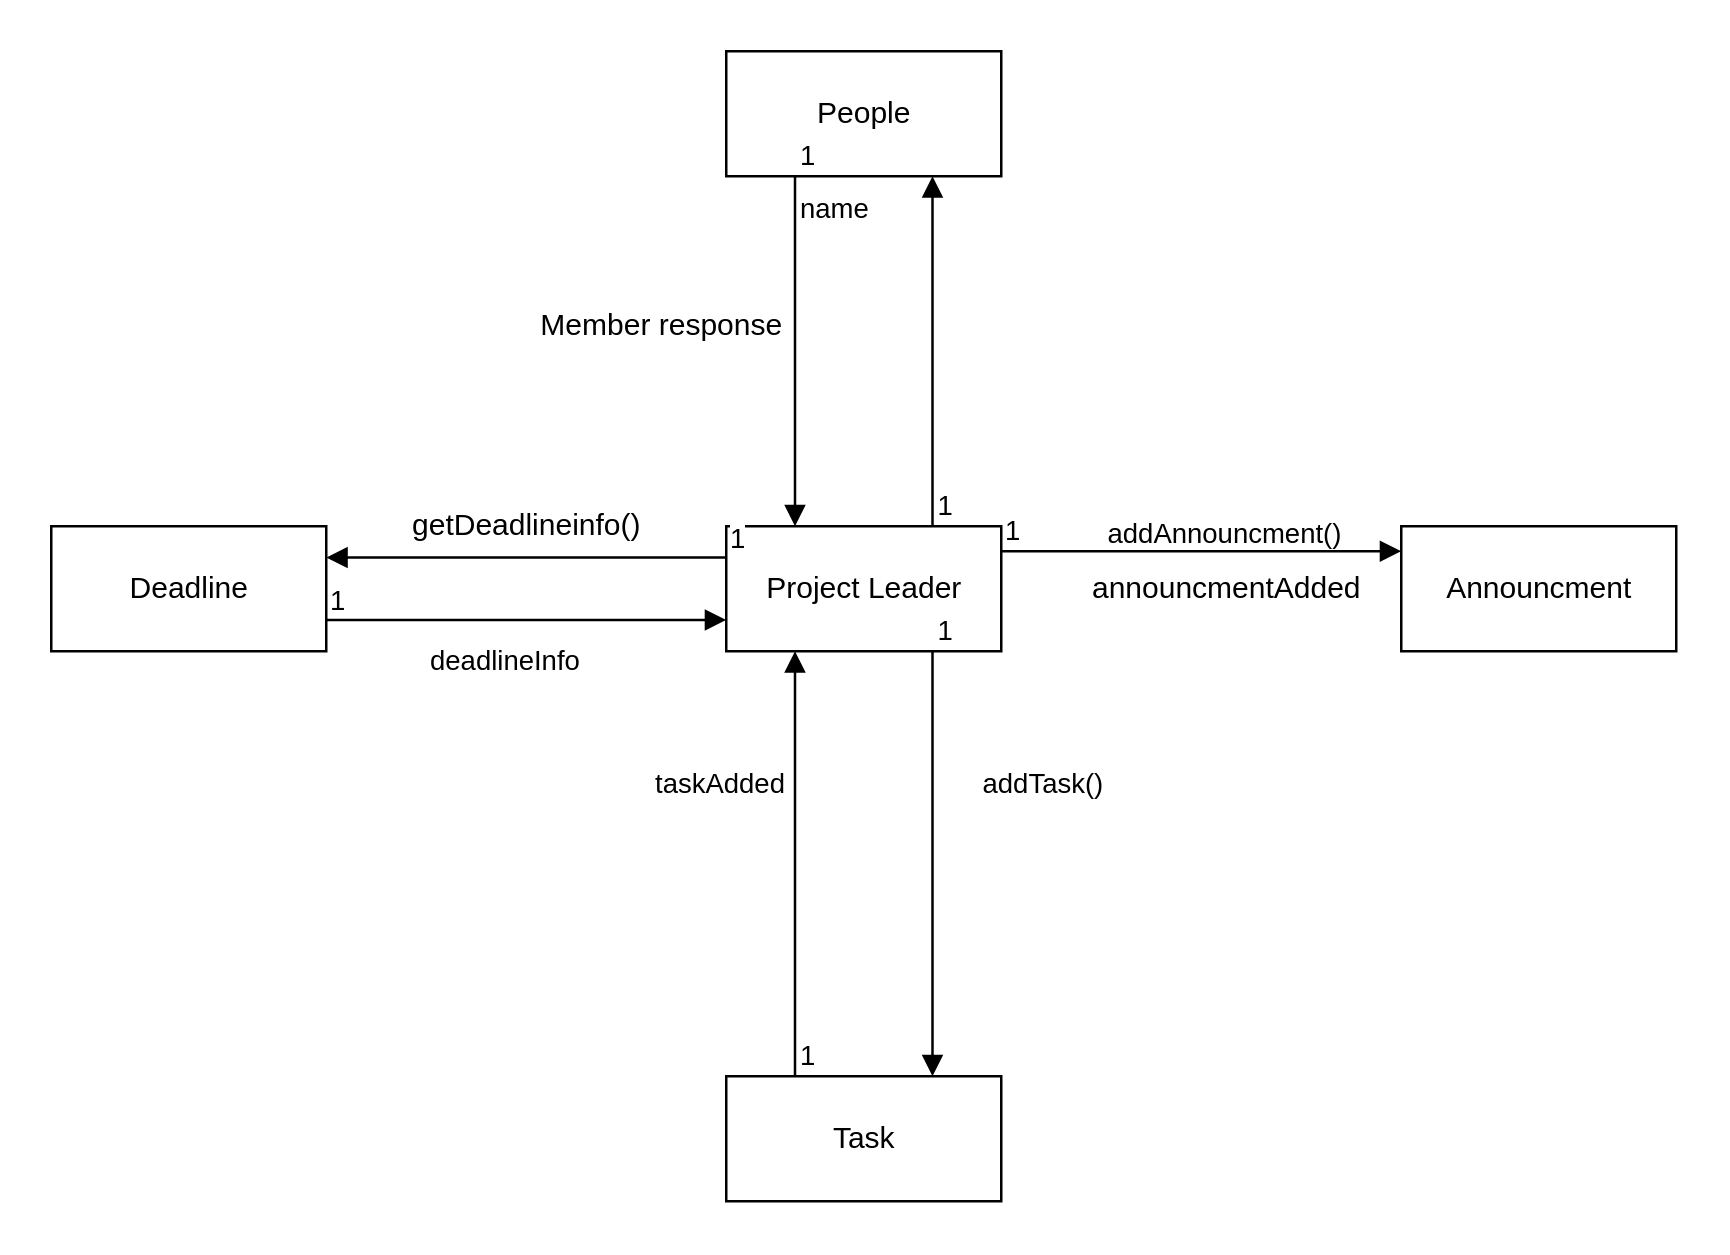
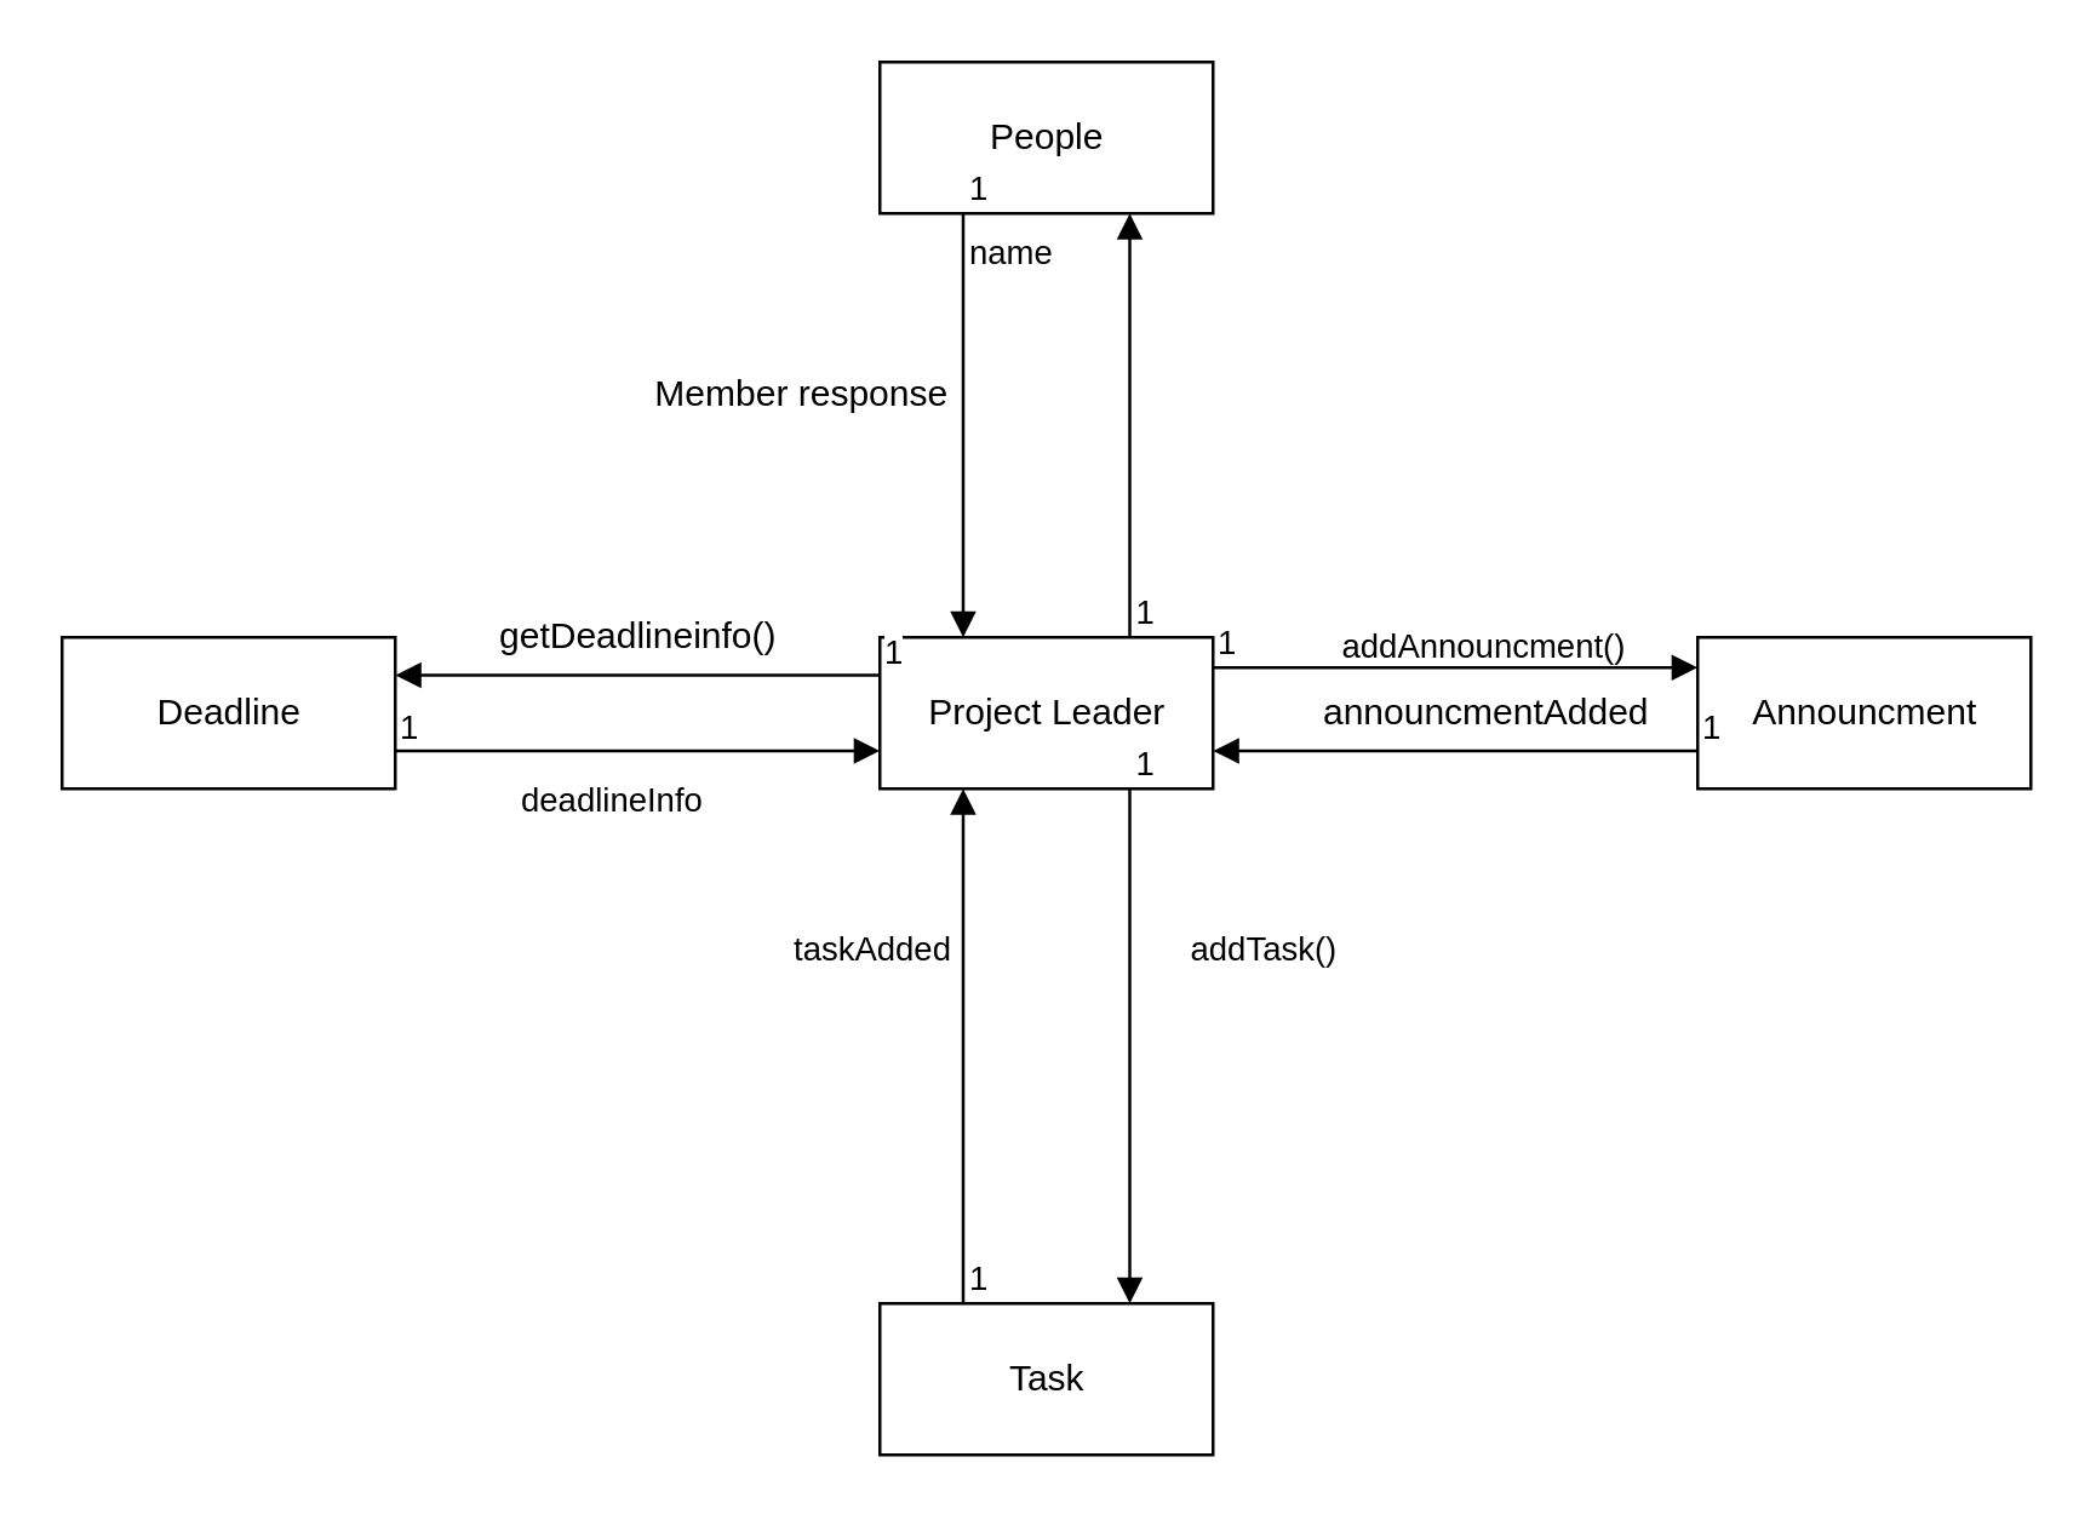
+ <mxCell id="21" value="" style="endArrow=block;endFill=1;html=1;edgeStyle=orthogonalEdgeStyle;align=left;verticalAlign=top;rounded=0;exitX=0;exitY=0.75;exitDx=0;exitDy=0;entryX=1;entryY=0.75;entryDx=0;entryDy=0;" parent="1" source="5" target="2" edge="1"><mxGeometry x="-1" relative="1" as="geometry"><mxPoint x="510" y="360" as="sourcePoint" /><mxPoint x="670" y="360" as="targetPoint" /></mxGeometry></mxCell>
+ <mxCell id="22" value="1" style="edgeLabel;resizable=0;html=1;align=left;verticalAlign=bottom;" parent="21" connectable="0" vertex="1"><mxGeometry x="-1" relative="1" as="geometry" /></mxCell>
